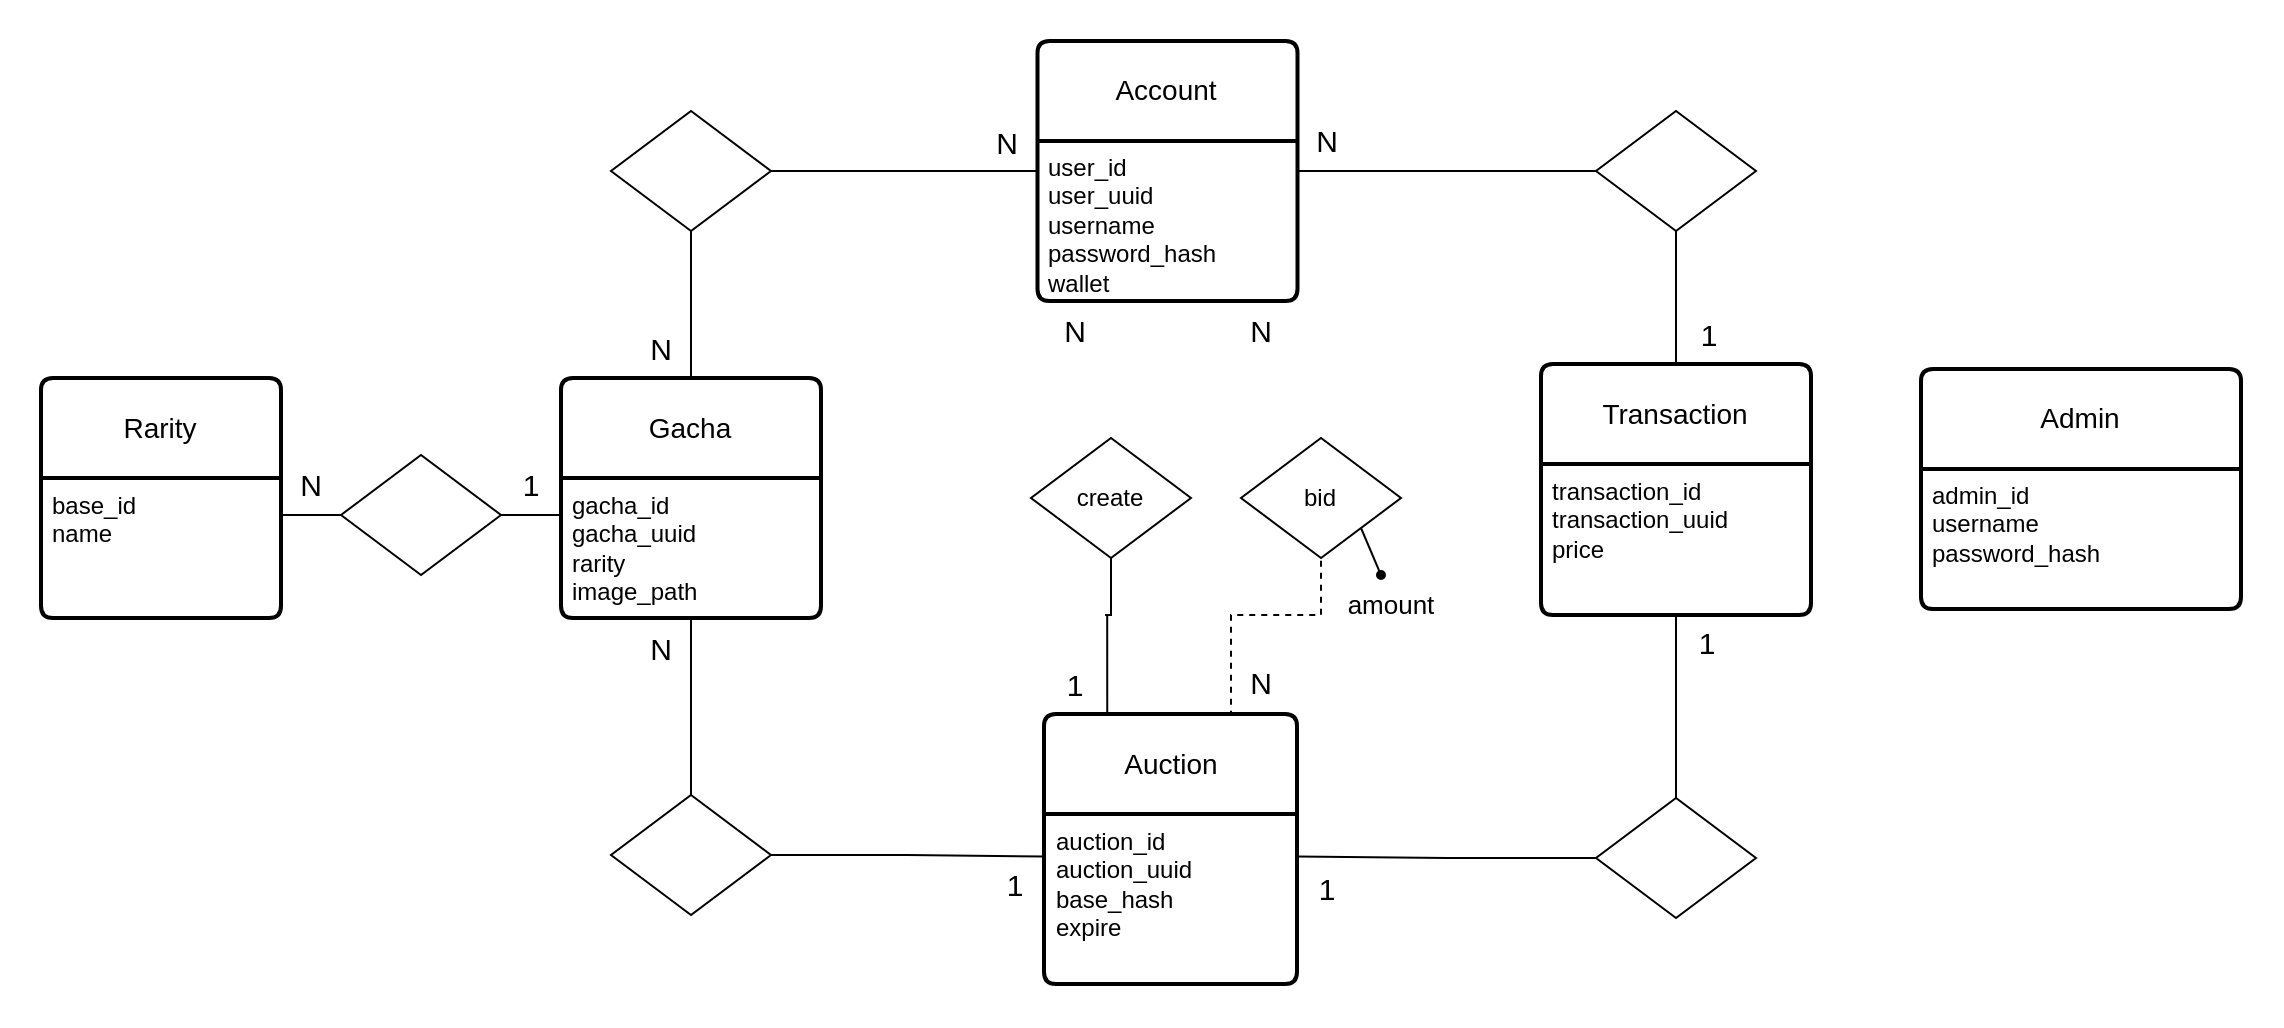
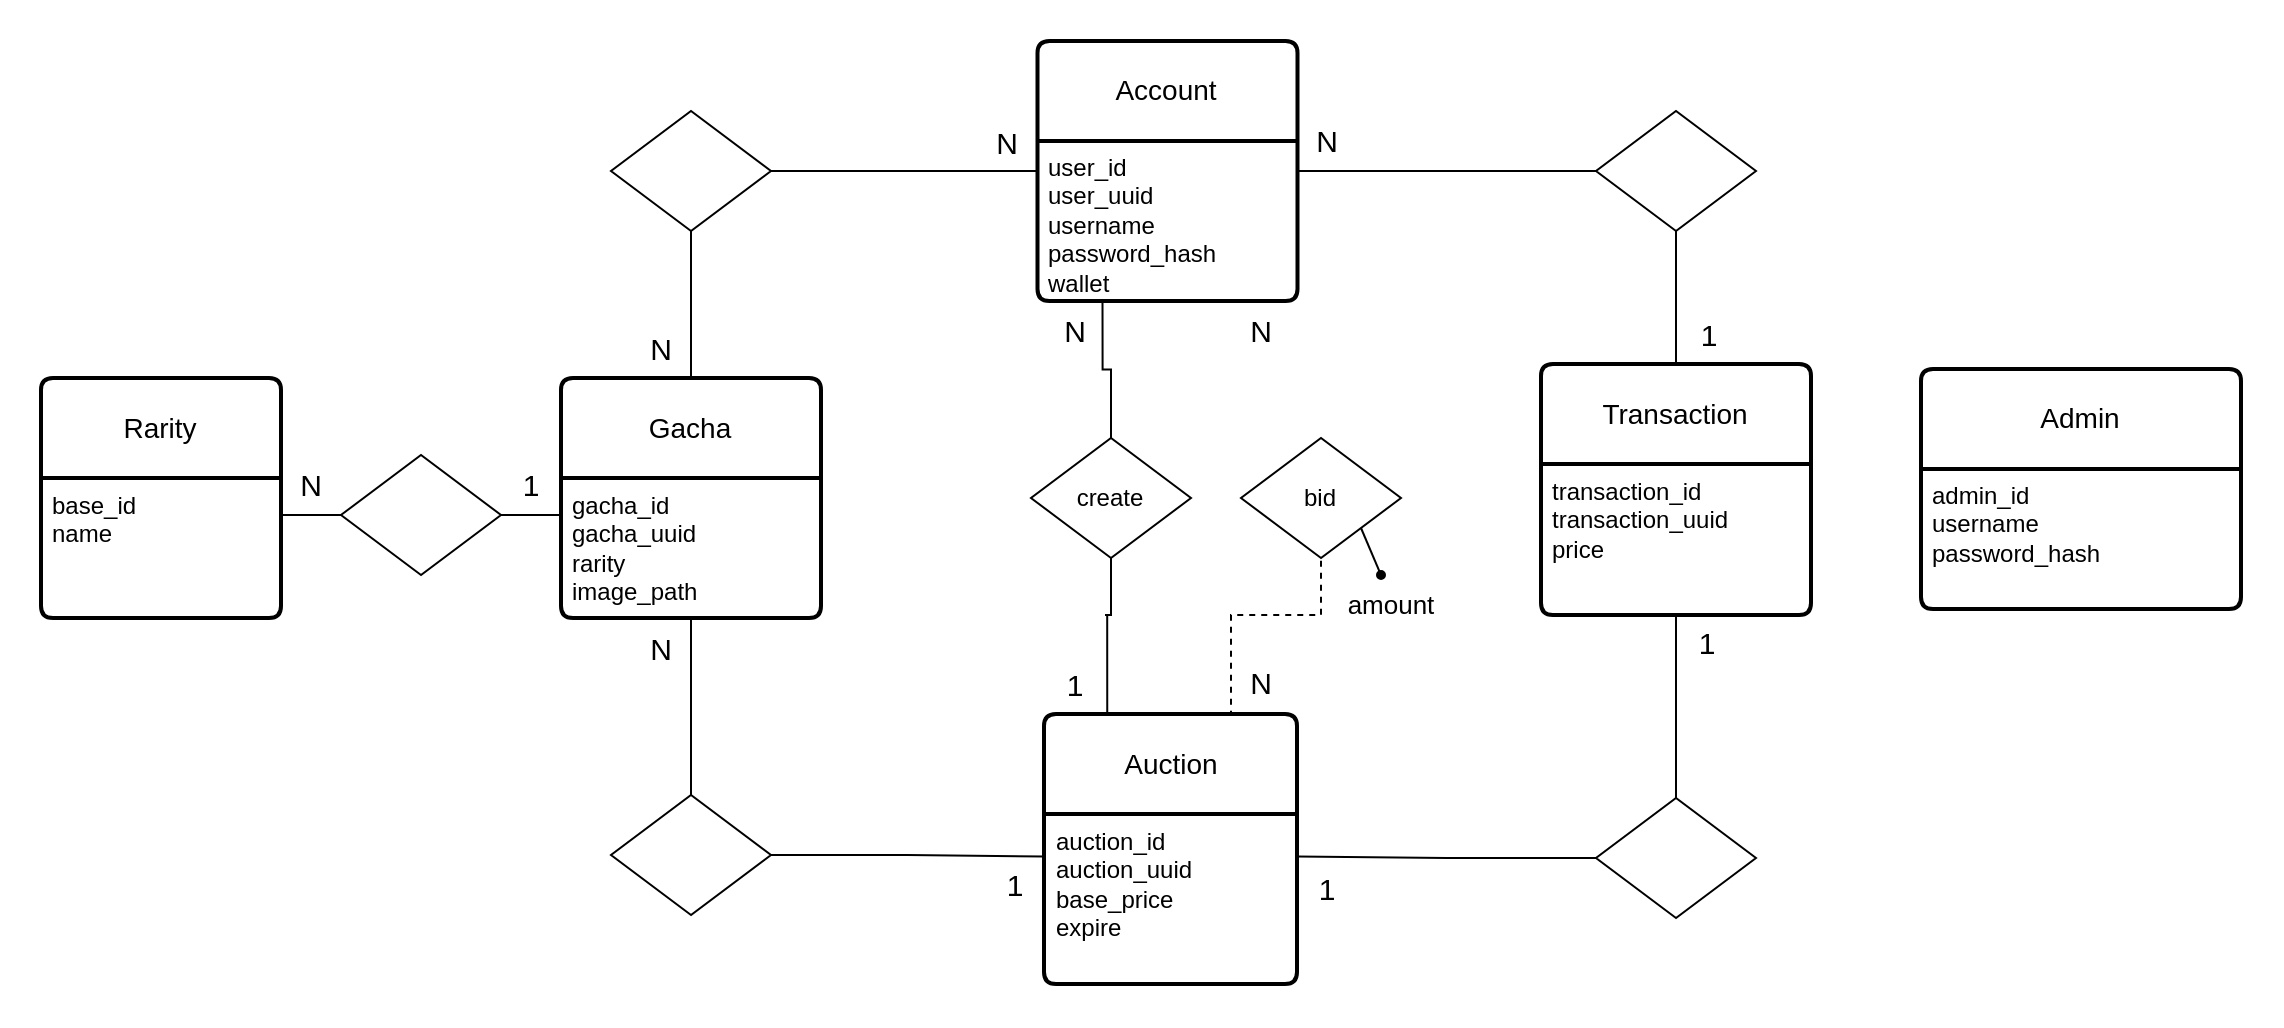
+ <mxCell id="31" style="edgeStyle=orthogonalEdgeStyle;rounded=0;orthogonalLoop=1;jettySize=auto;html=1;exitX=0.25;exitY=1;exitDx=0;exitDy=0;entryX=0.5;entryY=1;entryDx=0;entryDy=0;endArrow=none;endFill=0;" parent="1" source="3" target="32" edge="1"><mxGeometry relative="1" as="geometry"><mxPoint x="489" y="258.5" as="sourcePoint" /></mxGeometry></mxCell>
- <mxCell id="21" value="&lt;div&gt;auction_id&lt;/div&gt;&lt;div&gt;auction_uuid&lt;/div&gt;&lt;div&gt;base_hash&lt;/div&gt;&lt;div&gt;expire&lt;br&gt;&lt;/div&gt;" style="align=left;strokeColor=none;fillColor=none;spacingLeft=4;fontSize=12;verticalAlign=top;resizable=0;rotatable=0;part=1;html=1;" parent="20" vertex="1"><mxGeometry y="50" width="126.5" height="85" as="geometry" /></mxCell>
+ <mxCell id="21" value="&lt;div&gt;auction_id&lt;/div&gt;&lt;div&gt;auction_uuid&lt;/div&gt;&lt;div&gt;base_price&lt;/div&gt;&lt;div&gt;expire&lt;br&gt;&lt;/div&gt;" style="align=left;strokeColor=none;fillColor=none;spacingLeft=4;fontSize=12;verticalAlign=top;resizable=0;rotatable=0;part=1;html=1;" parent="20" vertex="1"><mxGeometry y="50" width="126.5" height="85" as="geometry" /></mxCell>
